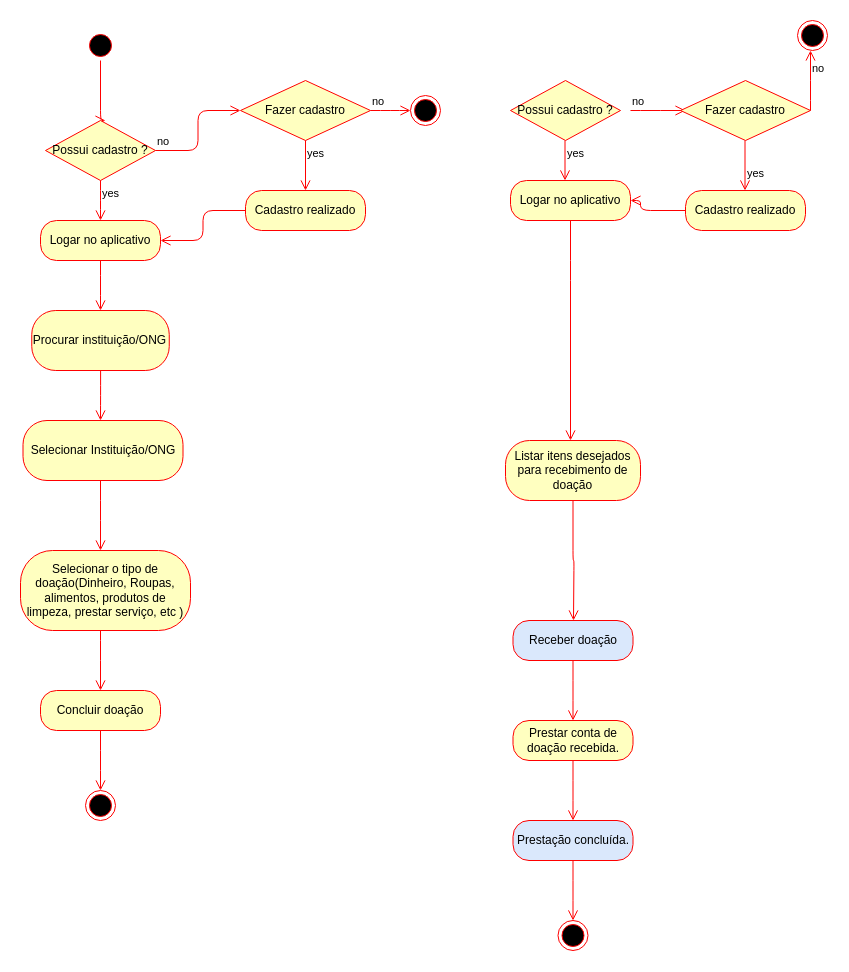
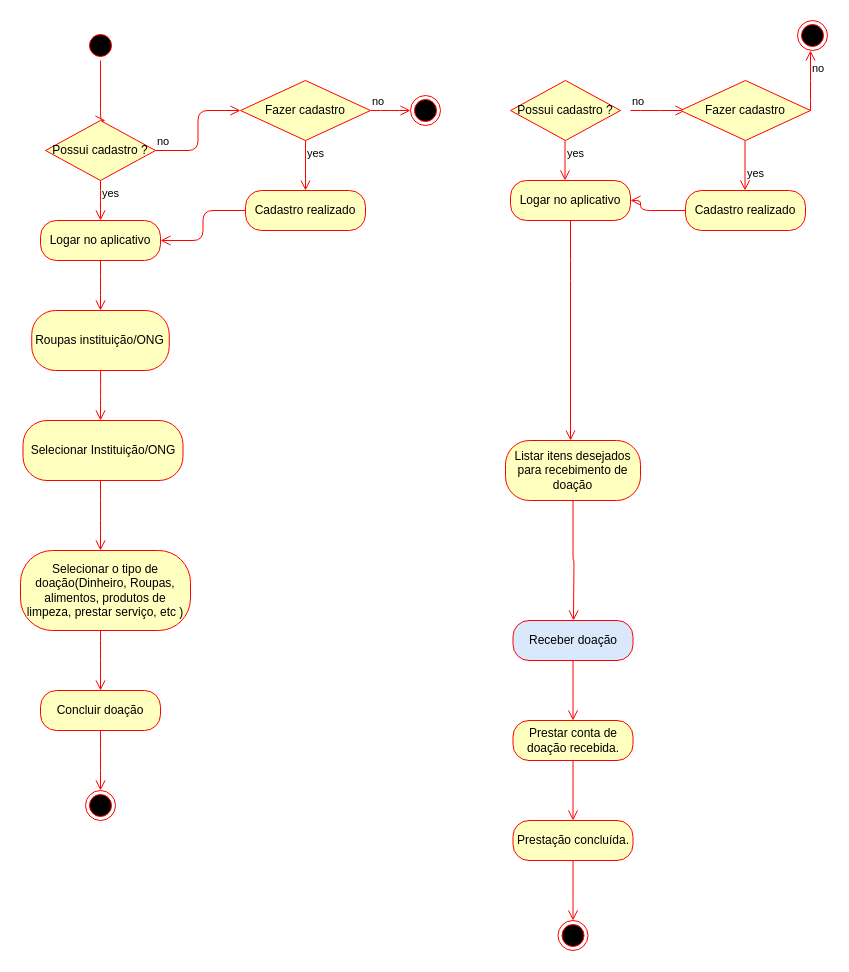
- <mxCell id="9" value="Procurar instituição/ONG" style="rounded=1;whiteSpace=wrap;html=1;arcSize=40;fontColor=#000000;fillColor=#ffffc0;strokeColor=#ff0000;" vertex="1" parent="1"><mxGeometry x="31.26" y="310" width="137.49" height="60" as="geometry" /></mxCell>
+ <mxCell id="9" value="Roupas instituição/ONG" style="rounded=1;whiteSpace=wrap;html=1;arcSize=40;fontColor=#000000;fillColor=#ffffc0;strokeColor=#ff0000;" vertex="1" parent="1"><mxGeometry x="31.26" y="310" width="137.49" height="60" as="geometry" /></mxCell>
- <mxCell id="41" value="Prestação concluída." style="rounded=1;whiteSpace=wrap;html=1;arcSize=40;fontColor=#000000;fillColor=#dae8fc;strokeColor=#ff0000;" vertex="1" parent="1"><mxGeometry x="512.5" y="820" width="120" height="40" as="geometry" /></mxCell>
+ <mxCell id="41" value="Prestação concluída." style="rounded=1;whiteSpace=wrap;html=1;arcSize=40;fontColor=#000000;fillColor=#ffffc0;strokeColor=#ff0000;" vertex="1" parent="1"><mxGeometry x="512.5" y="820" width="120" height="40" as="geometry" /></mxCell>
